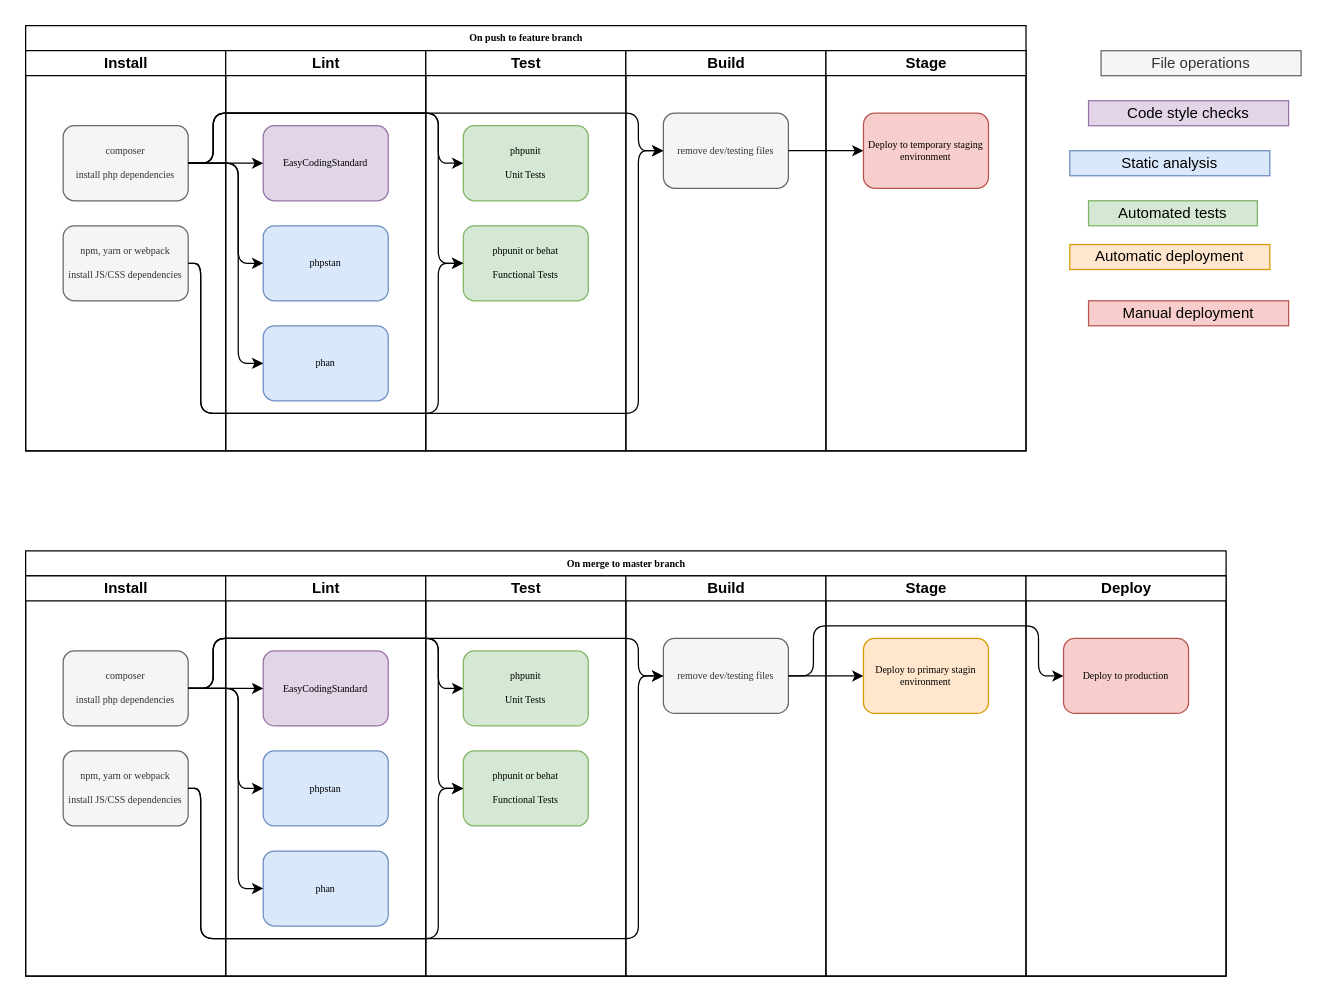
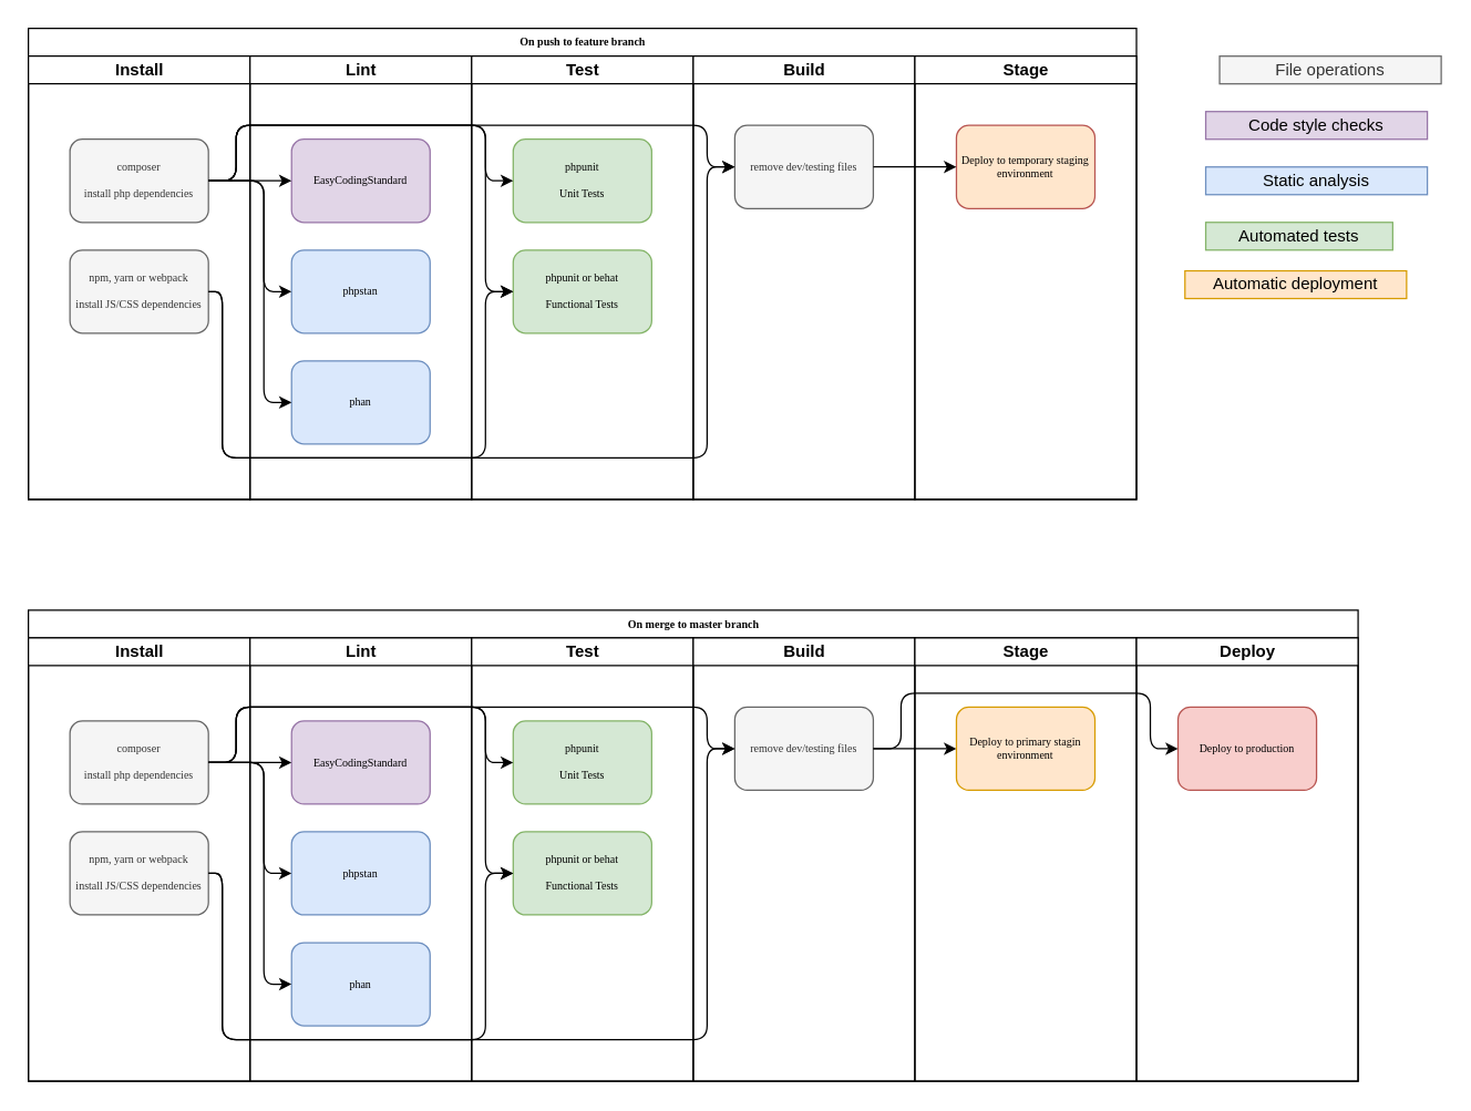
- <mxCell id="16" value="Deploy to temporary staging environment" style="rounded=1;whiteSpace=wrap;html=1;shadow=0;labelBackgroundColor=none;strokeWidth=1;fontFamily=Verdana;fontSize=8;align=center;fillColor=#f8cecc;strokeColor=#b85450;" vertex="1" parent="15"><mxGeometry x="30" y="50" width="100" height="60" as="geometry" /></mxCell>
+ <mxCell id="16" value="Deploy to temporary staging environment" style="rounded=1;whiteSpace=wrap;html=1;shadow=0;labelBackgroundColor=none;strokeWidth=1;fontFamily=Verdana;fontSize=8;align=center;fillColor=#ffe6cc;strokeColor=#b85450;" vertex="1" parent="15"><mxGeometry x="30" y="50" width="100" height="60" as="geometry" /></mxCell>
- <mxCell id="55" value="Static analysis" style="text;html=1;strokeColor=#6c8ebf;fillColor=#dae8fc;align=center;verticalAlign=middle;whiteSpace=wrap;rounded=0;" vertex="1" parent="1"><mxGeometry x="855" y="120" width="160" height="20" as="geometry" /></mxCell>
+ <mxCell id="55" value="Static analysis" style="text;html=1;strokeColor=#6c8ebf;fillColor=#dae8fc;align=center;verticalAlign=middle;whiteSpace=wrap;rounded=0;" vertex="1" parent="1"><mxGeometry x="870" y="120" width="160" height="20" as="geometry" /></mxCell>
- <mxCell id="58" value="Manual deployment" style="text;html=1;strokeColor=#b85450;fillColor=#f8cecc;align=center;verticalAlign=middle;whiteSpace=wrap;rounded=0;" vertex="1" parent="1"><mxGeometry x="870" y="240" width="160" height="20" as="geometry" /></mxCell>
